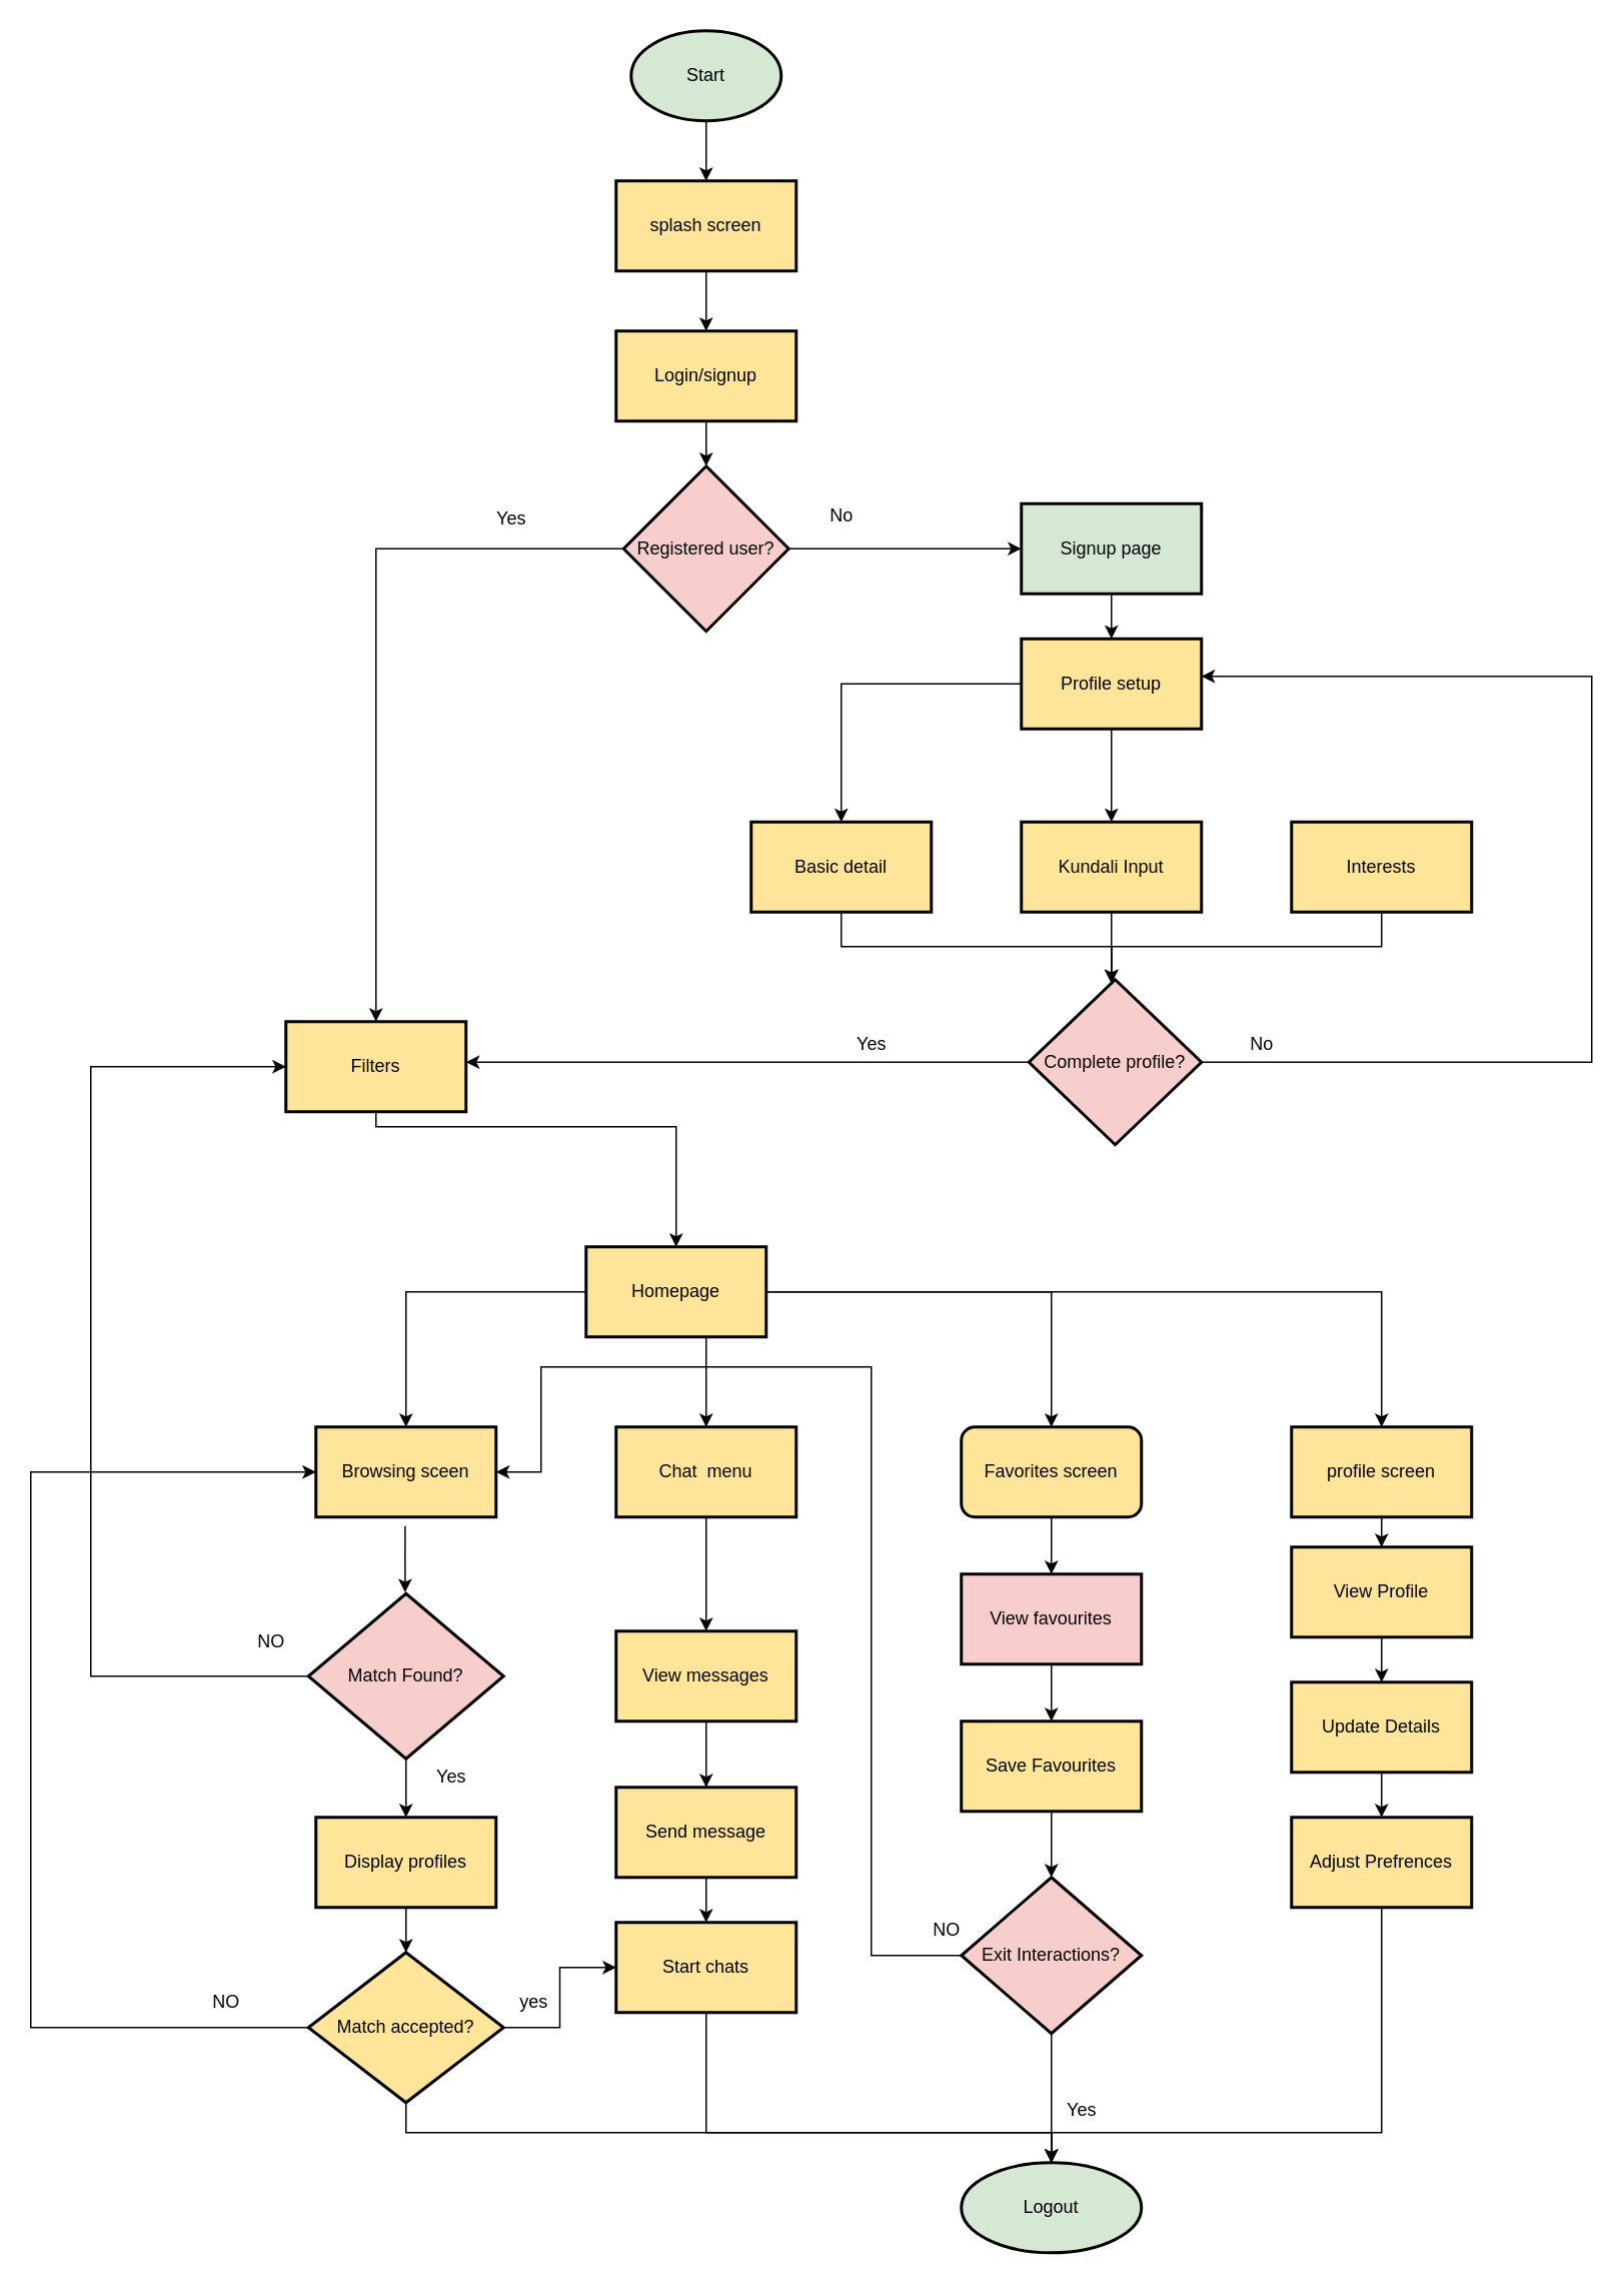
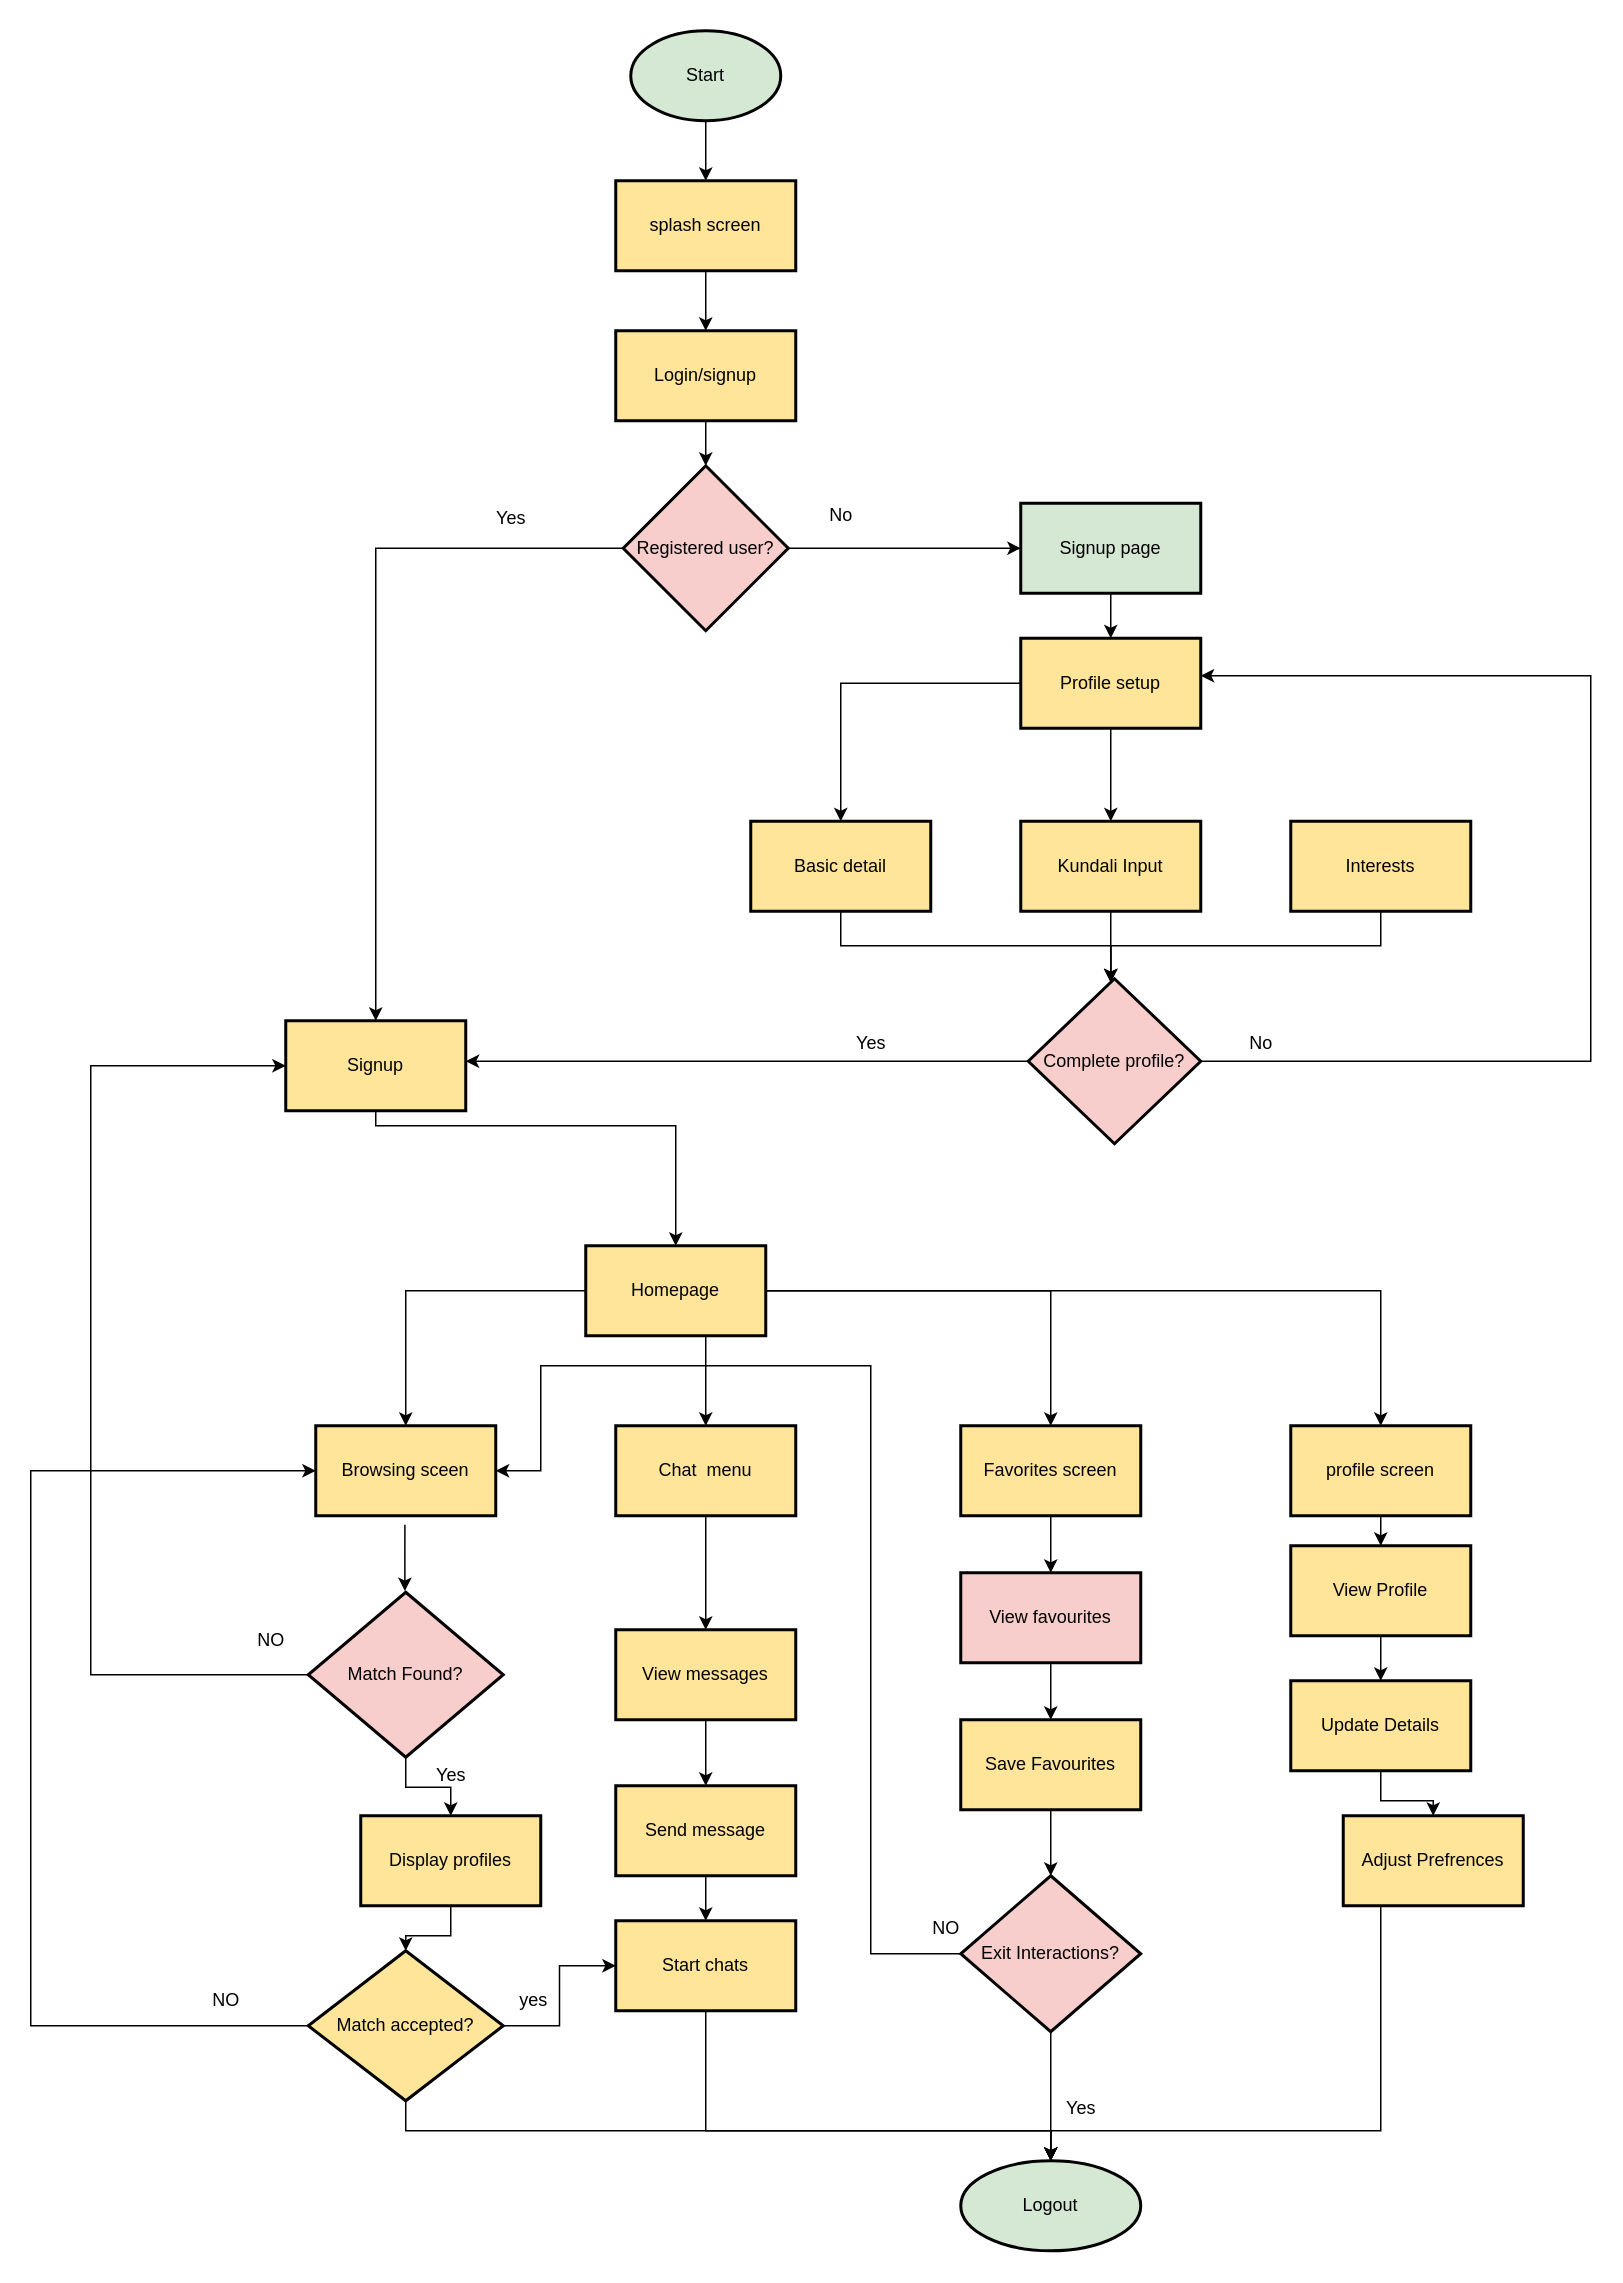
- <mxCell id="12" value="Filters" style="whiteSpace=wrap;html=1;strokeWidth=2;fillColor=#FFE599;" vertex="1" parent="1"><mxGeometry x="190" y="680" width="120" height="60" as="geometry" /></mxCell>
+ <mxCell id="12" value="Signup" style="whiteSpace=wrap;html=1;strokeWidth=2;fillColor=#FFE599;" vertex="1" parent="1"><mxGeometry x="190" y="680" width="120" height="60" as="geometry" /></mxCell>
- <mxCell id="46" value="Favorites screen" style="whiteSpace=wrap;html=1;fillColor=#FFE599;strokeWidth=2;rounded=1;" vertex="1" parent="1"><mxGeometry x="640" y="950" width="120" height="60" as="geometry" /></mxCell>
+ <mxCell id="46" value="Favorites screen" style="whiteSpace=wrap;html=1;fillColor=#FFE599;strokeWidth=2;" vertex="1" parent="1"><mxGeometry x="640" y="950" width="120" height="60" as="geometry" /></mxCell>
- <mxCell id="48" value="Display profiles" style="whiteSpace=wrap;html=1;fillColor=#FFE599;strokeWidth=2;" vertex="1" parent="1"><mxGeometry x="210" y="1210" width="120" height="60" as="geometry" /></mxCell>
+ <mxCell id="48" value="Display profiles" style="whiteSpace=wrap;html=1;fillColor=#FFE599;strokeWidth=2;" vertex="1" parent="1"><mxGeometry x="240" y="1210" width="120" height="60" as="geometry" /></mxCell>
- <mxCell id="71" value="Adjust Prefrences" style="whiteSpace=wrap;html=1;fillColor=#FFE599;strokeWidth=2;" vertex="1" parent="1"><mxGeometry x="860" y="1210" width="120" height="60" as="geometry" /></mxCell>
+ <mxCell id="71" value="Adjust Prefrences" style="whiteSpace=wrap;html=1;fillColor=#FFE599;strokeWidth=2;" vertex="1" parent="1"><mxGeometry x="895" y="1210" width="120" height="60" as="geometry" /></mxCell>
